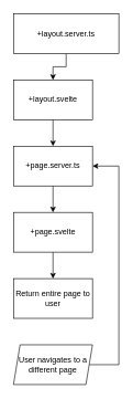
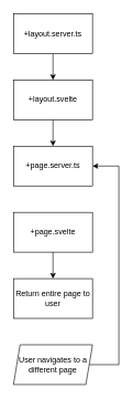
- <mxCell id="3" value="+layout.server.ts" style="rounded=0;whiteSpace=wrap;html=1;" vertex="1" parent="1"><mxGeometry x="20" y="20" width="160" height="60" as="geometry" /></mxCell>
+ <mxCell id="3" value="+layout.server.ts" style="rounded=0;whiteSpace=wrap;html=1;" vertex="1" parent="1"><mxGeometry x="20" y="20" width="120" height="60" as="geometry" /></mxCell>
- <mxCell id="6" value="" style="edgeStyle=orthogonalEdgeStyle;rounded=0;orthogonalLoop=1;jettySize=auto;html=1;" edge="1" parent="1" source="7" target="9"><mxGeometry relative="1" as="geometry" /></mxCell>
